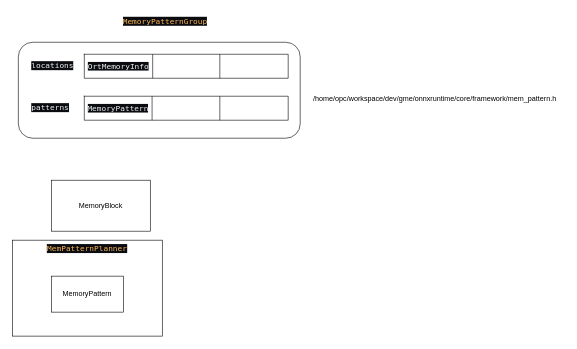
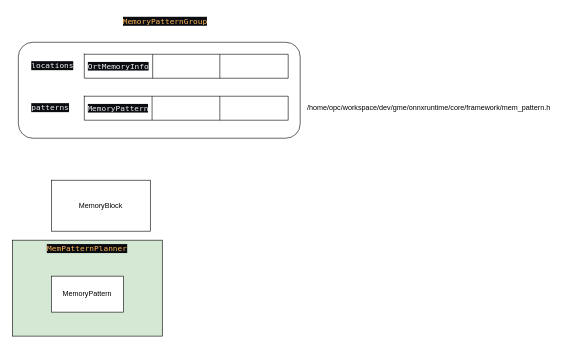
- <mxCell id="16" value="/home/opc/workspace/dev/gme/onnxruntime/core/framework/mem_pattern.h" style="text;whiteSpace=wrap;html=1;" vertex="1" parent="1"><mxGeometry x="520" y="150" width="430" height="30" as="geometry" /></mxCell>
+ <mxCell id="16" value="/home/opc/workspace/dev/gme/onnxruntime/core/framework/mem_pattern.h" style="text;whiteSpace=wrap;html=1;" vertex="1" parent="1"><mxGeometry x="510" y="165" width="430" height="30" as="geometry" /></mxCell>
- <mxCell id="18" value="&lt;div style=&quot;color: rgb(240 , 243 , 246) ; background-color: rgb(10 , 12 , 16) ; font-family: &amp;#34;jetbrains mono&amp;#34; , &amp;#34;consolas&amp;#34; , monospace , &amp;#34;menlo&amp;#34; , &amp;#34;monaco&amp;#34; , &amp;#34;courier new&amp;#34; , monospace ; font-size: 13px ; line-height: 15px&quot;&gt;&lt;span style=&quot;color: #ffb757&quot;&gt;MemPatternPlanner&lt;/span&gt;&lt;/div&gt;" style="rounded=0;whiteSpace=wrap;html=1;verticalAlign=top;" vertex="1" parent="1"><mxGeometry x="20" y="400" width="250" height="160" as="geometry" /></mxCell>
+ <mxCell id="18" value="&lt;div style=&quot;color: rgb(240 , 243 , 246) ; background-color: rgb(10 , 12 , 16) ; font-family: &amp;#34;jetbrains mono&amp;#34; , &amp;#34;consolas&amp;#34; , monospace , &amp;#34;menlo&amp;#34; , &amp;#34;monaco&amp;#34; , &amp;#34;courier new&amp;#34; , monospace ; font-size: 13px ; line-height: 15px&quot;&gt;&lt;span style=&quot;color: #ffb757&quot;&gt;MemPatternPlanner&lt;/span&gt;&lt;/div&gt;" style="rounded=0;whiteSpace=wrap;html=1;verticalAlign=top;fillColor=#d5e8d4;" vertex="1" parent="1"><mxGeometry x="20" y="400" width="250" height="160" as="geometry" /></mxCell>
